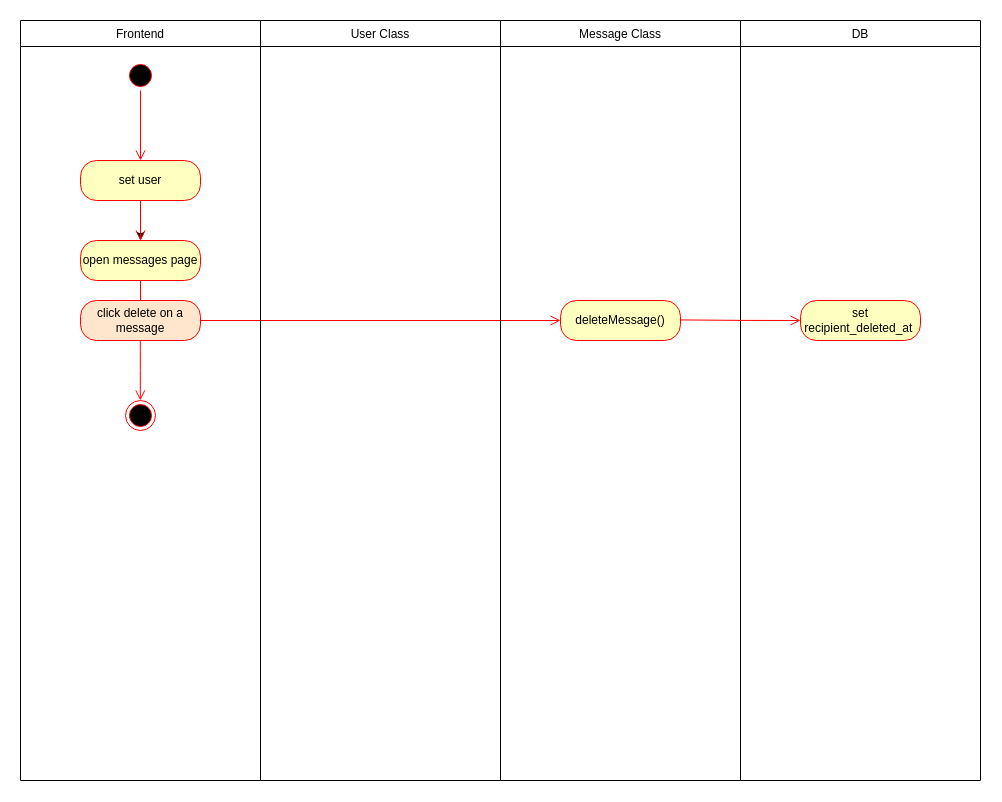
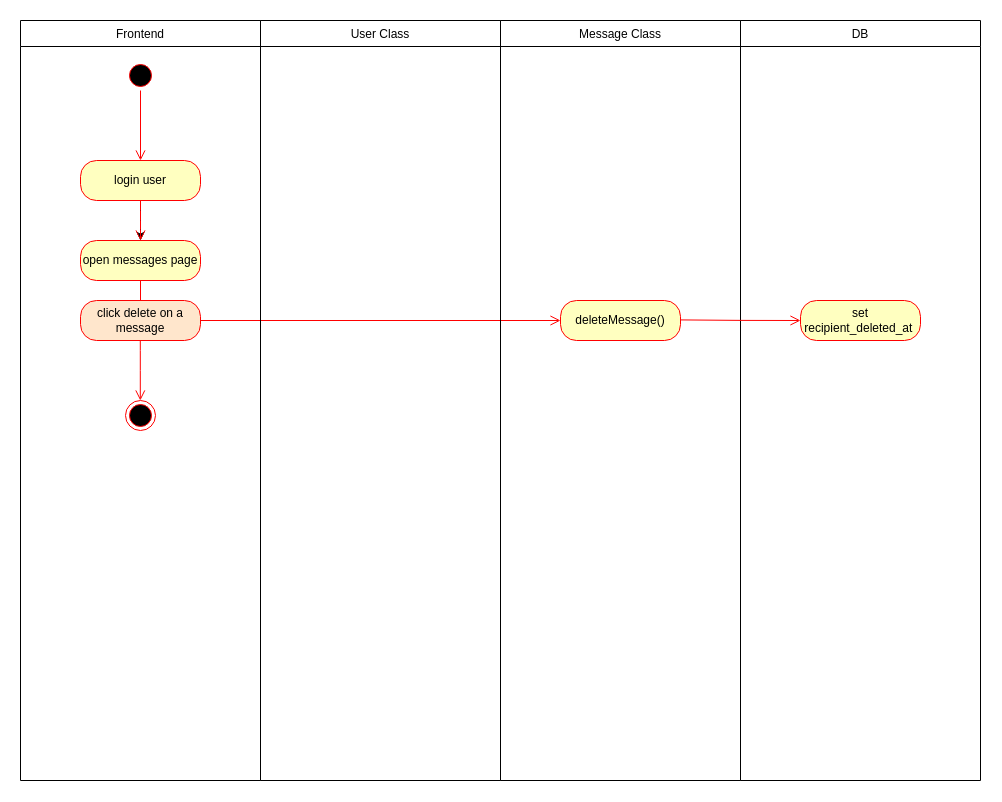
- <mxCell id="6" value="set user" style="rounded=1;whiteSpace=wrap;html=1;arcSize=40;fontColor=#000000;fillColor=#ffffc0;strokeColor=#ff0000;" vertex="1" parent="1"><mxGeometry x="80" y="160" width="120" height="40" as="geometry" /></mxCell>
+ <mxCell id="6" value="login user" style="rounded=1;whiteSpace=wrap;html=1;arcSize=40;fontColor=#000000;fillColor=#ffffc0;strokeColor=#ff0000;" vertex="1" parent="1"><mxGeometry x="80" y="160" width="120" height="40" as="geometry" /></mxCell>
